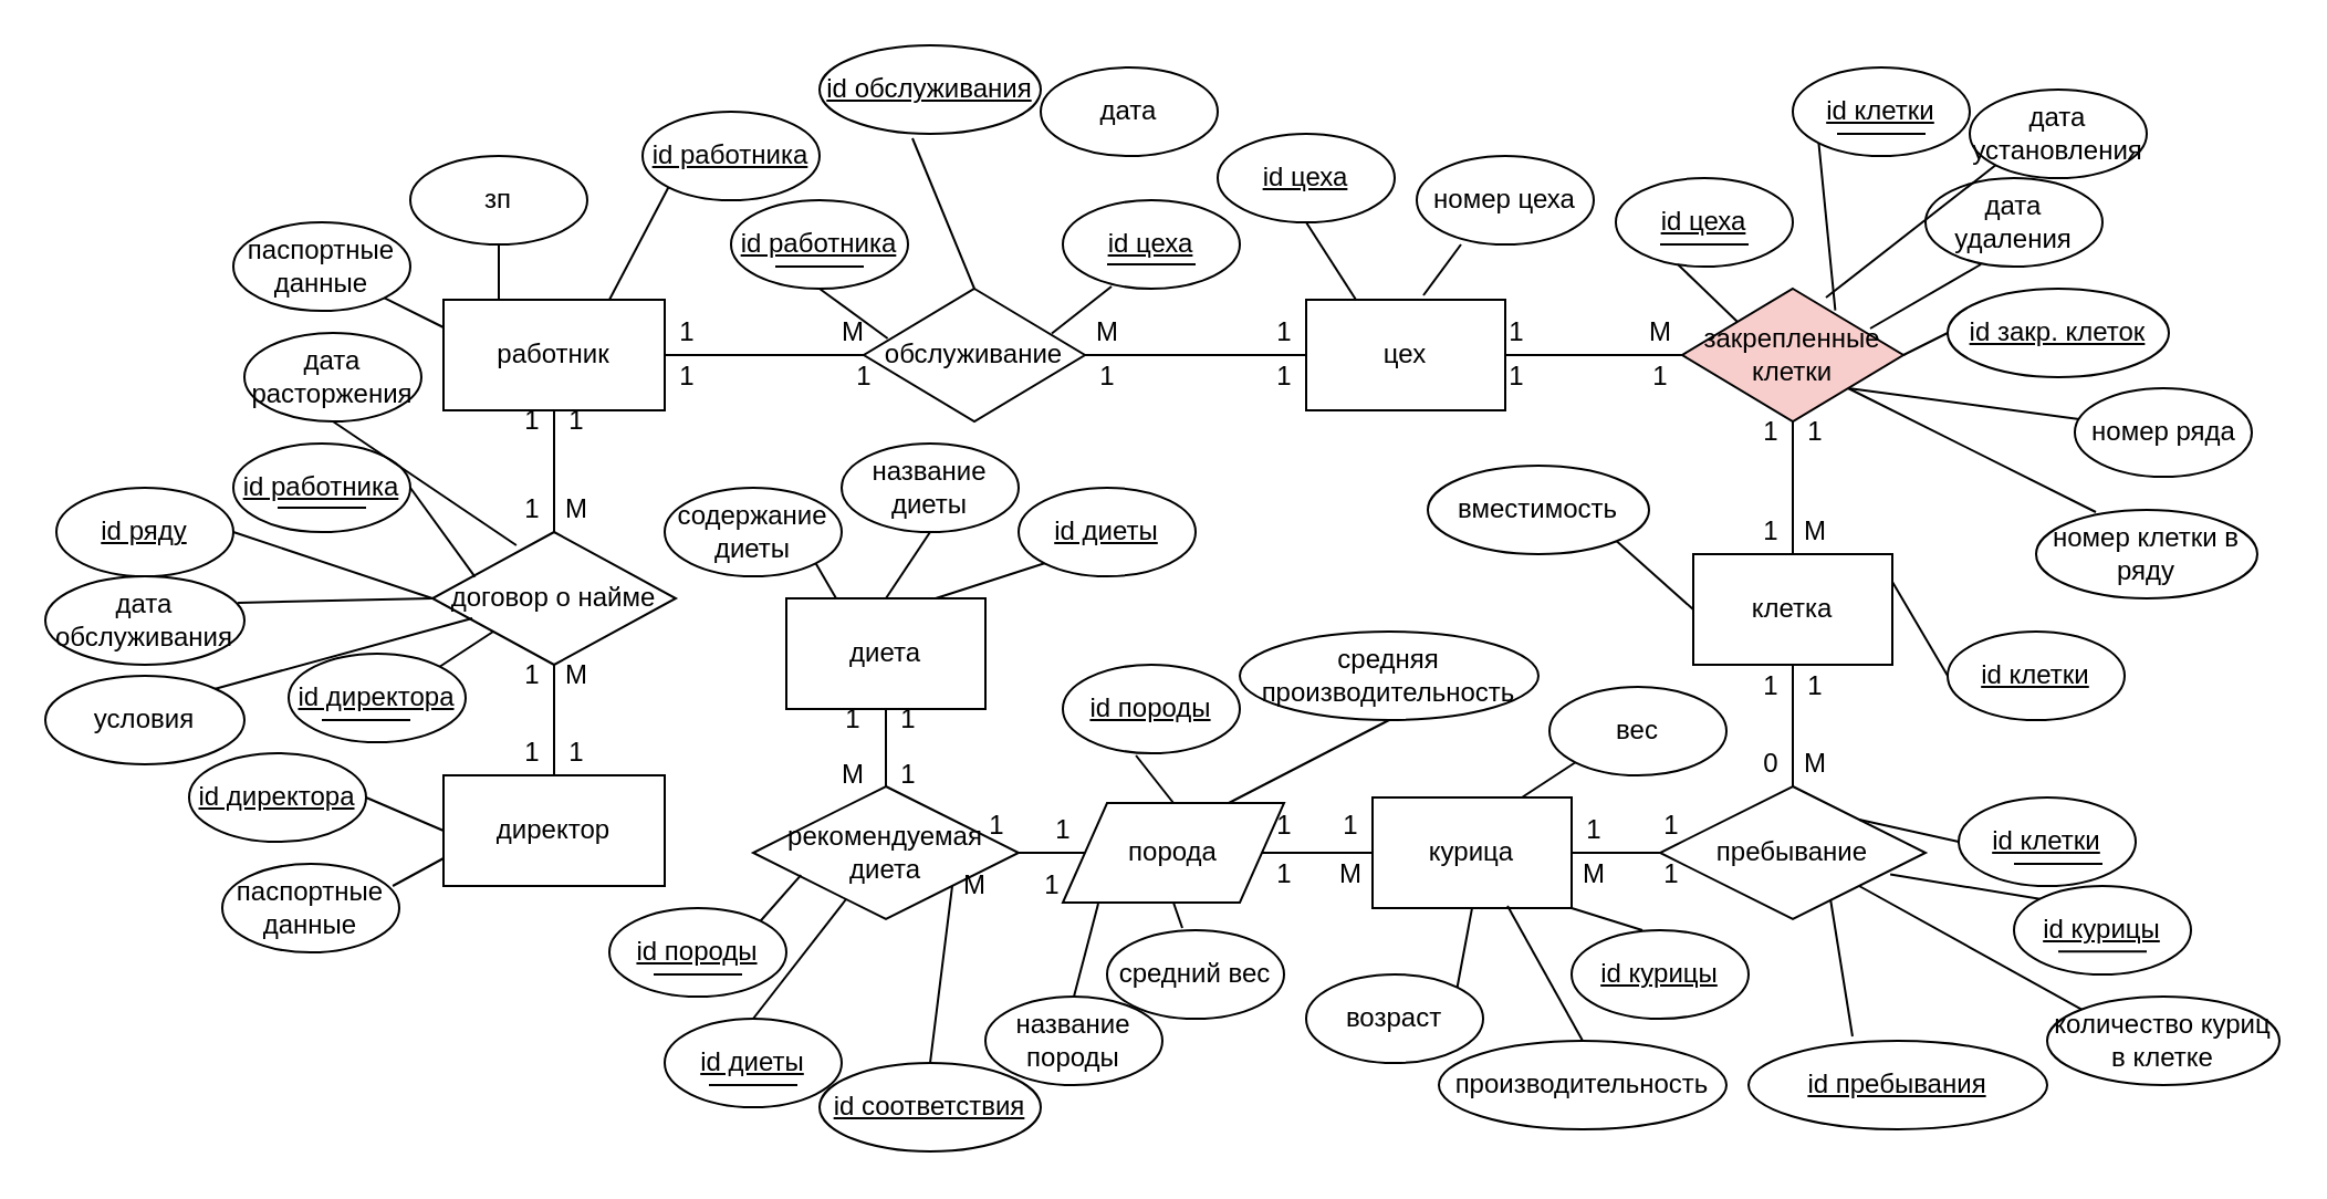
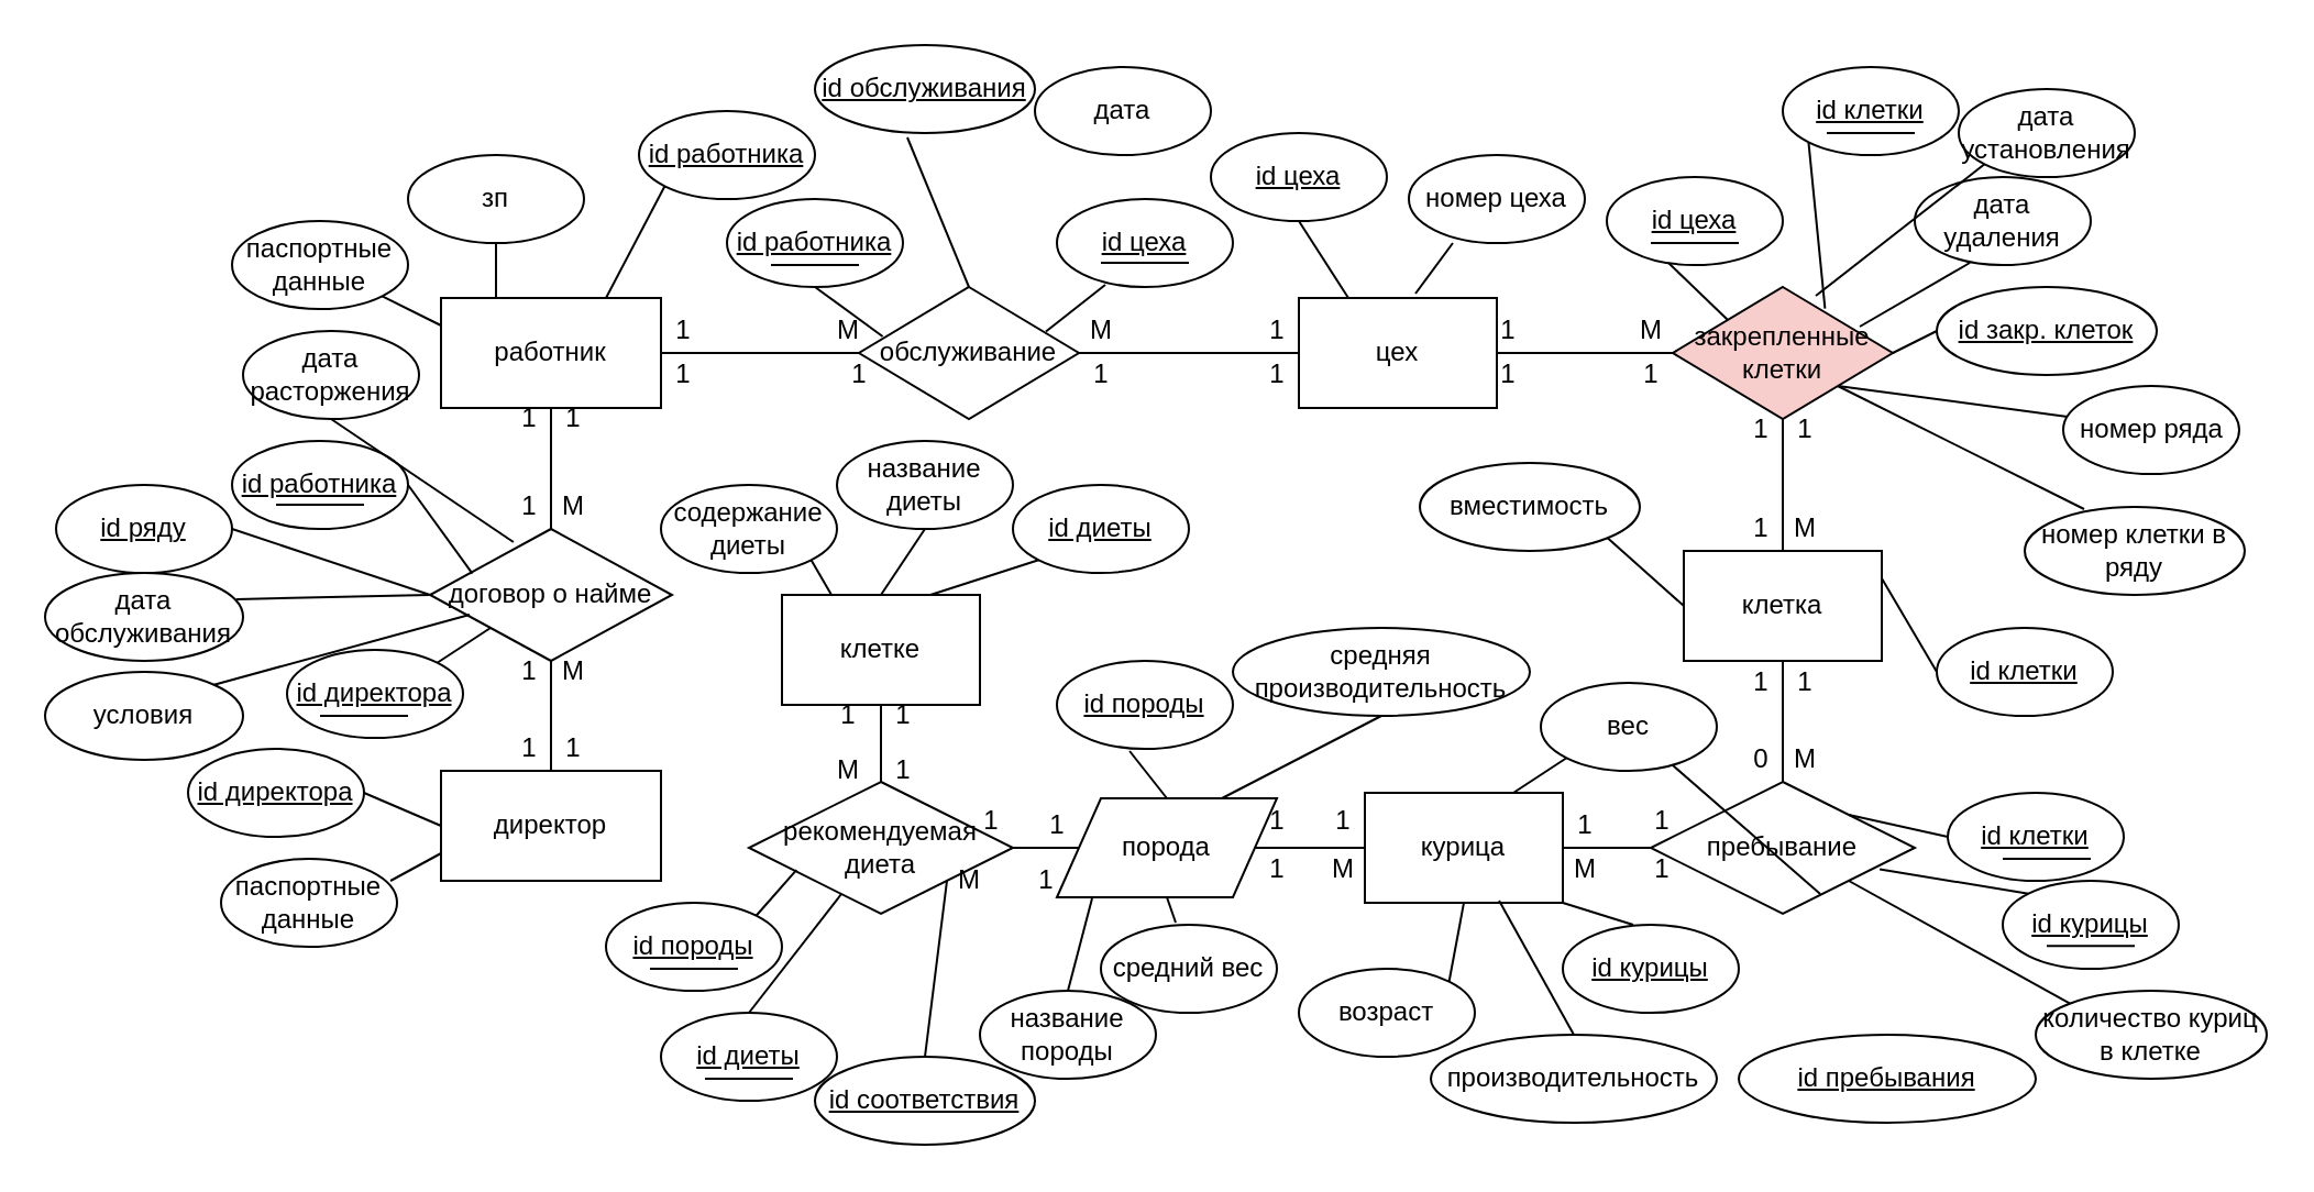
- <mxCell id="68" value="диета" style="rounded=0;whiteSpace=wrap;html=1;" parent="1" vertex="1"><mxGeometry x="355" y="270" width="90" height="50" as="geometry" /></mxCell>
+ <mxCell id="68" value="клетке" style="rounded=0;whiteSpace=wrap;html=1;" parent="1" vertex="1"><mxGeometry x="355" y="270" width="90" height="50" as="geometry" /></mxCell>
- <mxCell id="145" value="" style="endArrow=none;html=1;entryX=0.348;entryY=-0.05;entryDx=0;entryDy=0;entryPerimeter=0;exitX=0.642;exitY=0.85;exitDx=0;exitDy=0;exitPerimeter=0;" parent="1" source="49" target="144" edge="1"><mxGeometry width="50" height="50" relative="1" as="geometry"><mxPoint x="710" y="340" as="sourcePoint" /><mxPoint x="760" y="290" as="targetPoint" /></mxGeometry></mxCell>
+ <mxCell id="145" value="" style="endArrow=none;html=1;exitX=0.642;exitY=0.85;exitDx=0;exitDy=0;exitPerimeter=0;" parent="1" source="49" target="59" edge="1"><mxGeometry width="50" height="50" relative="1" as="geometry"><mxPoint x="710" y="340" as="sourcePoint" /><mxPoint x="760" y="290" as="targetPoint" /></mxGeometry></mxCell>
